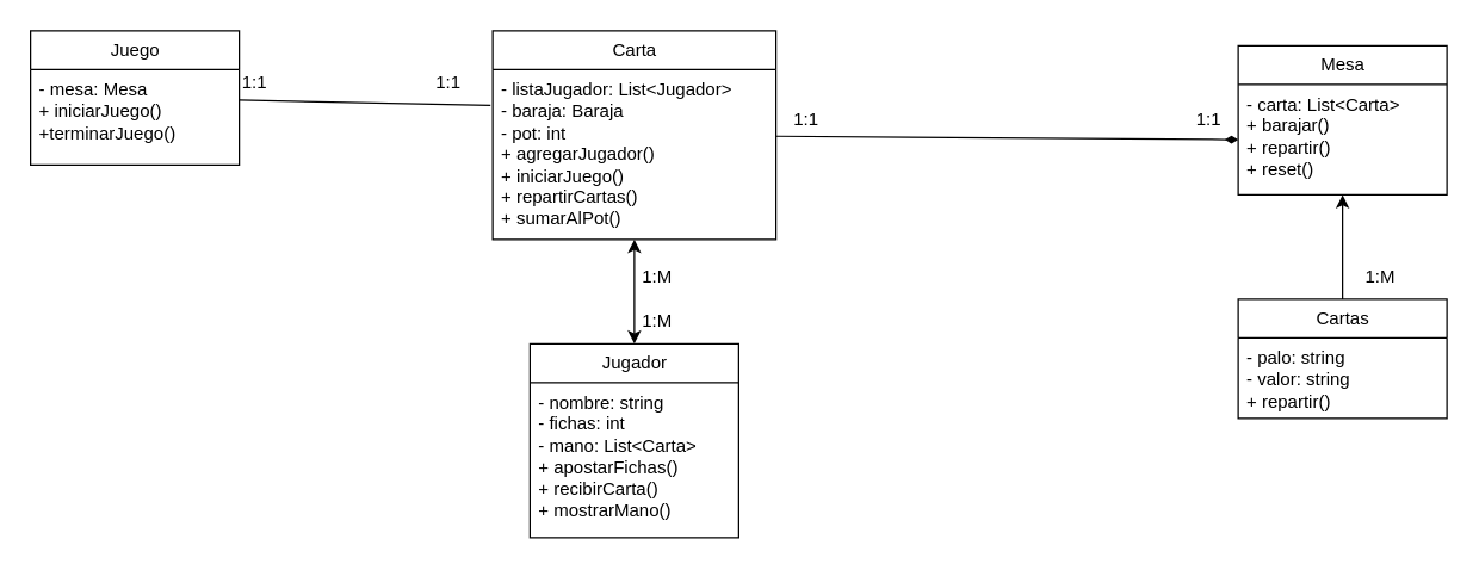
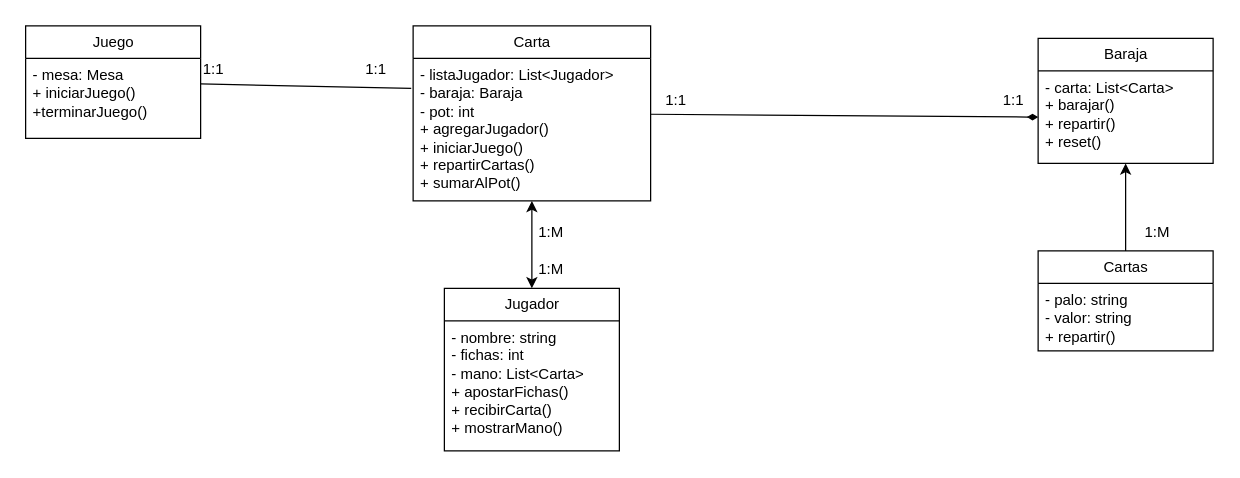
- <mxCell id="11" value="Mesa" style="swimlane;fontStyle=0;childLayout=stackLayout;horizontal=1;startSize=26;fillColor=none;horizontalStack=0;resizeParent=1;resizeParentMax=0;resizeLast=0;collapsible=1;marginBottom=0;html=1;" vertex="1" parent="1"><mxGeometry x="830" y="30" width="140" height="100" as="geometry" /></mxCell>
+ <mxCell id="11" value="Baraja" style="swimlane;fontStyle=0;childLayout=stackLayout;horizontal=1;startSize=26;fillColor=none;horizontalStack=0;resizeParent=1;resizeParentMax=0;resizeLast=0;collapsible=1;marginBottom=0;html=1;" vertex="1" parent="1"><mxGeometry x="830" y="30" width="140" height="100" as="geometry" /></mxCell>
